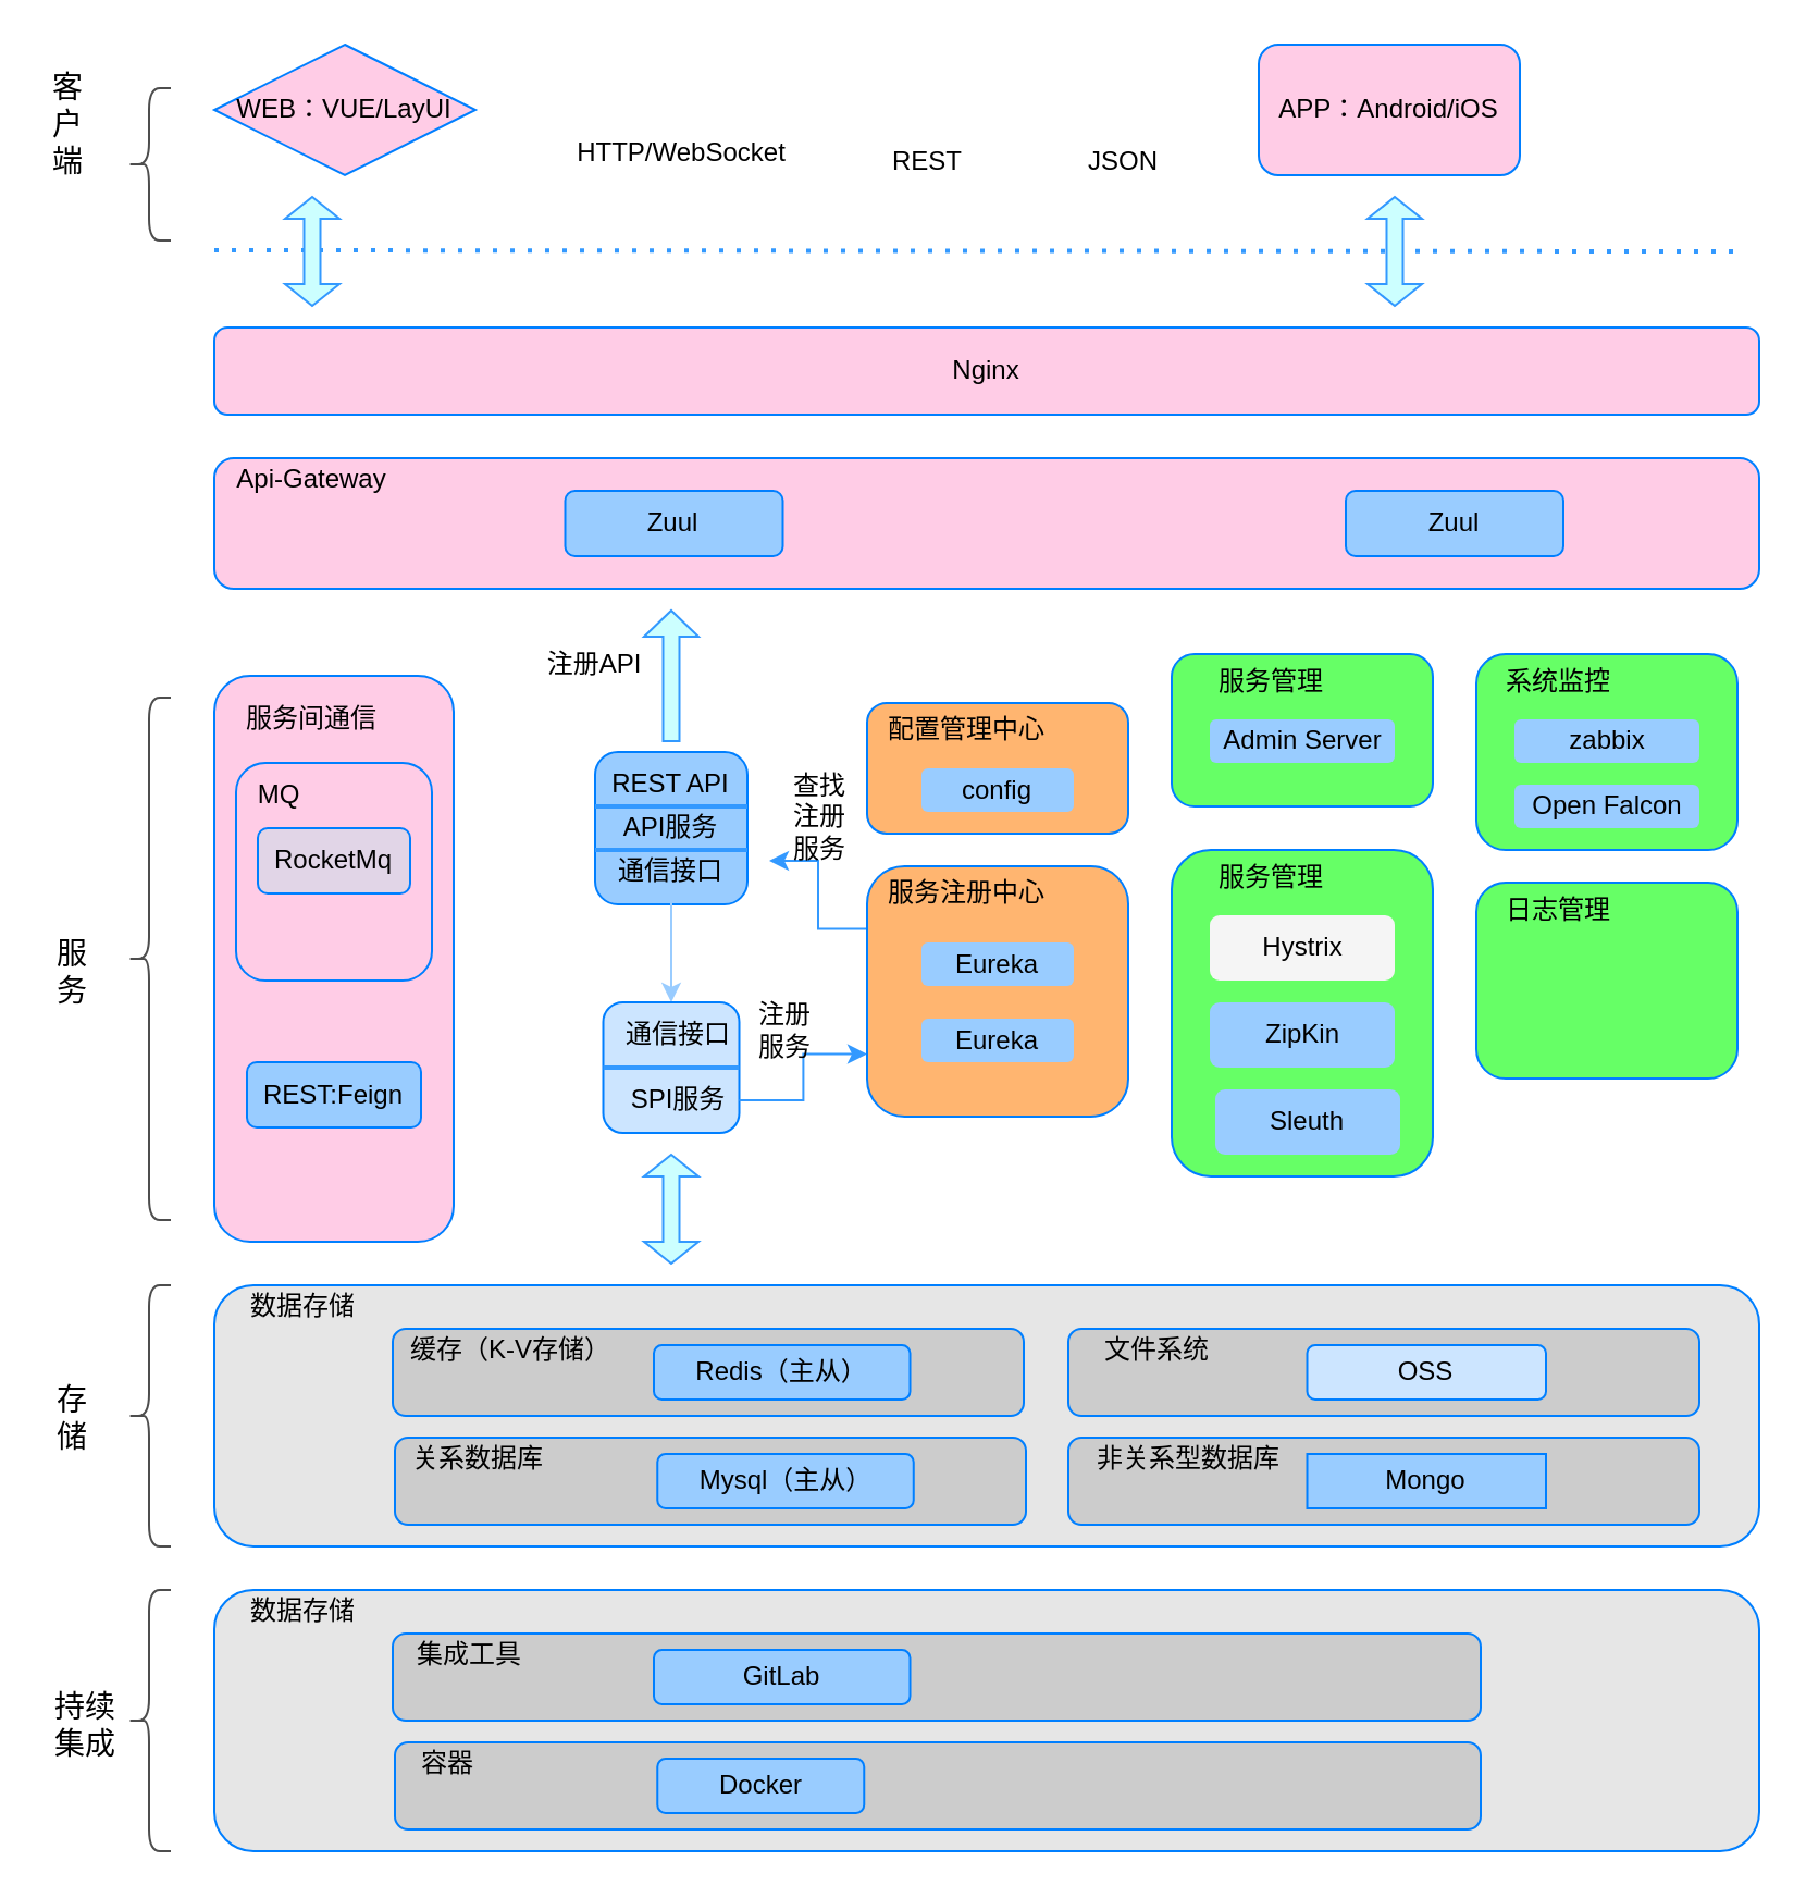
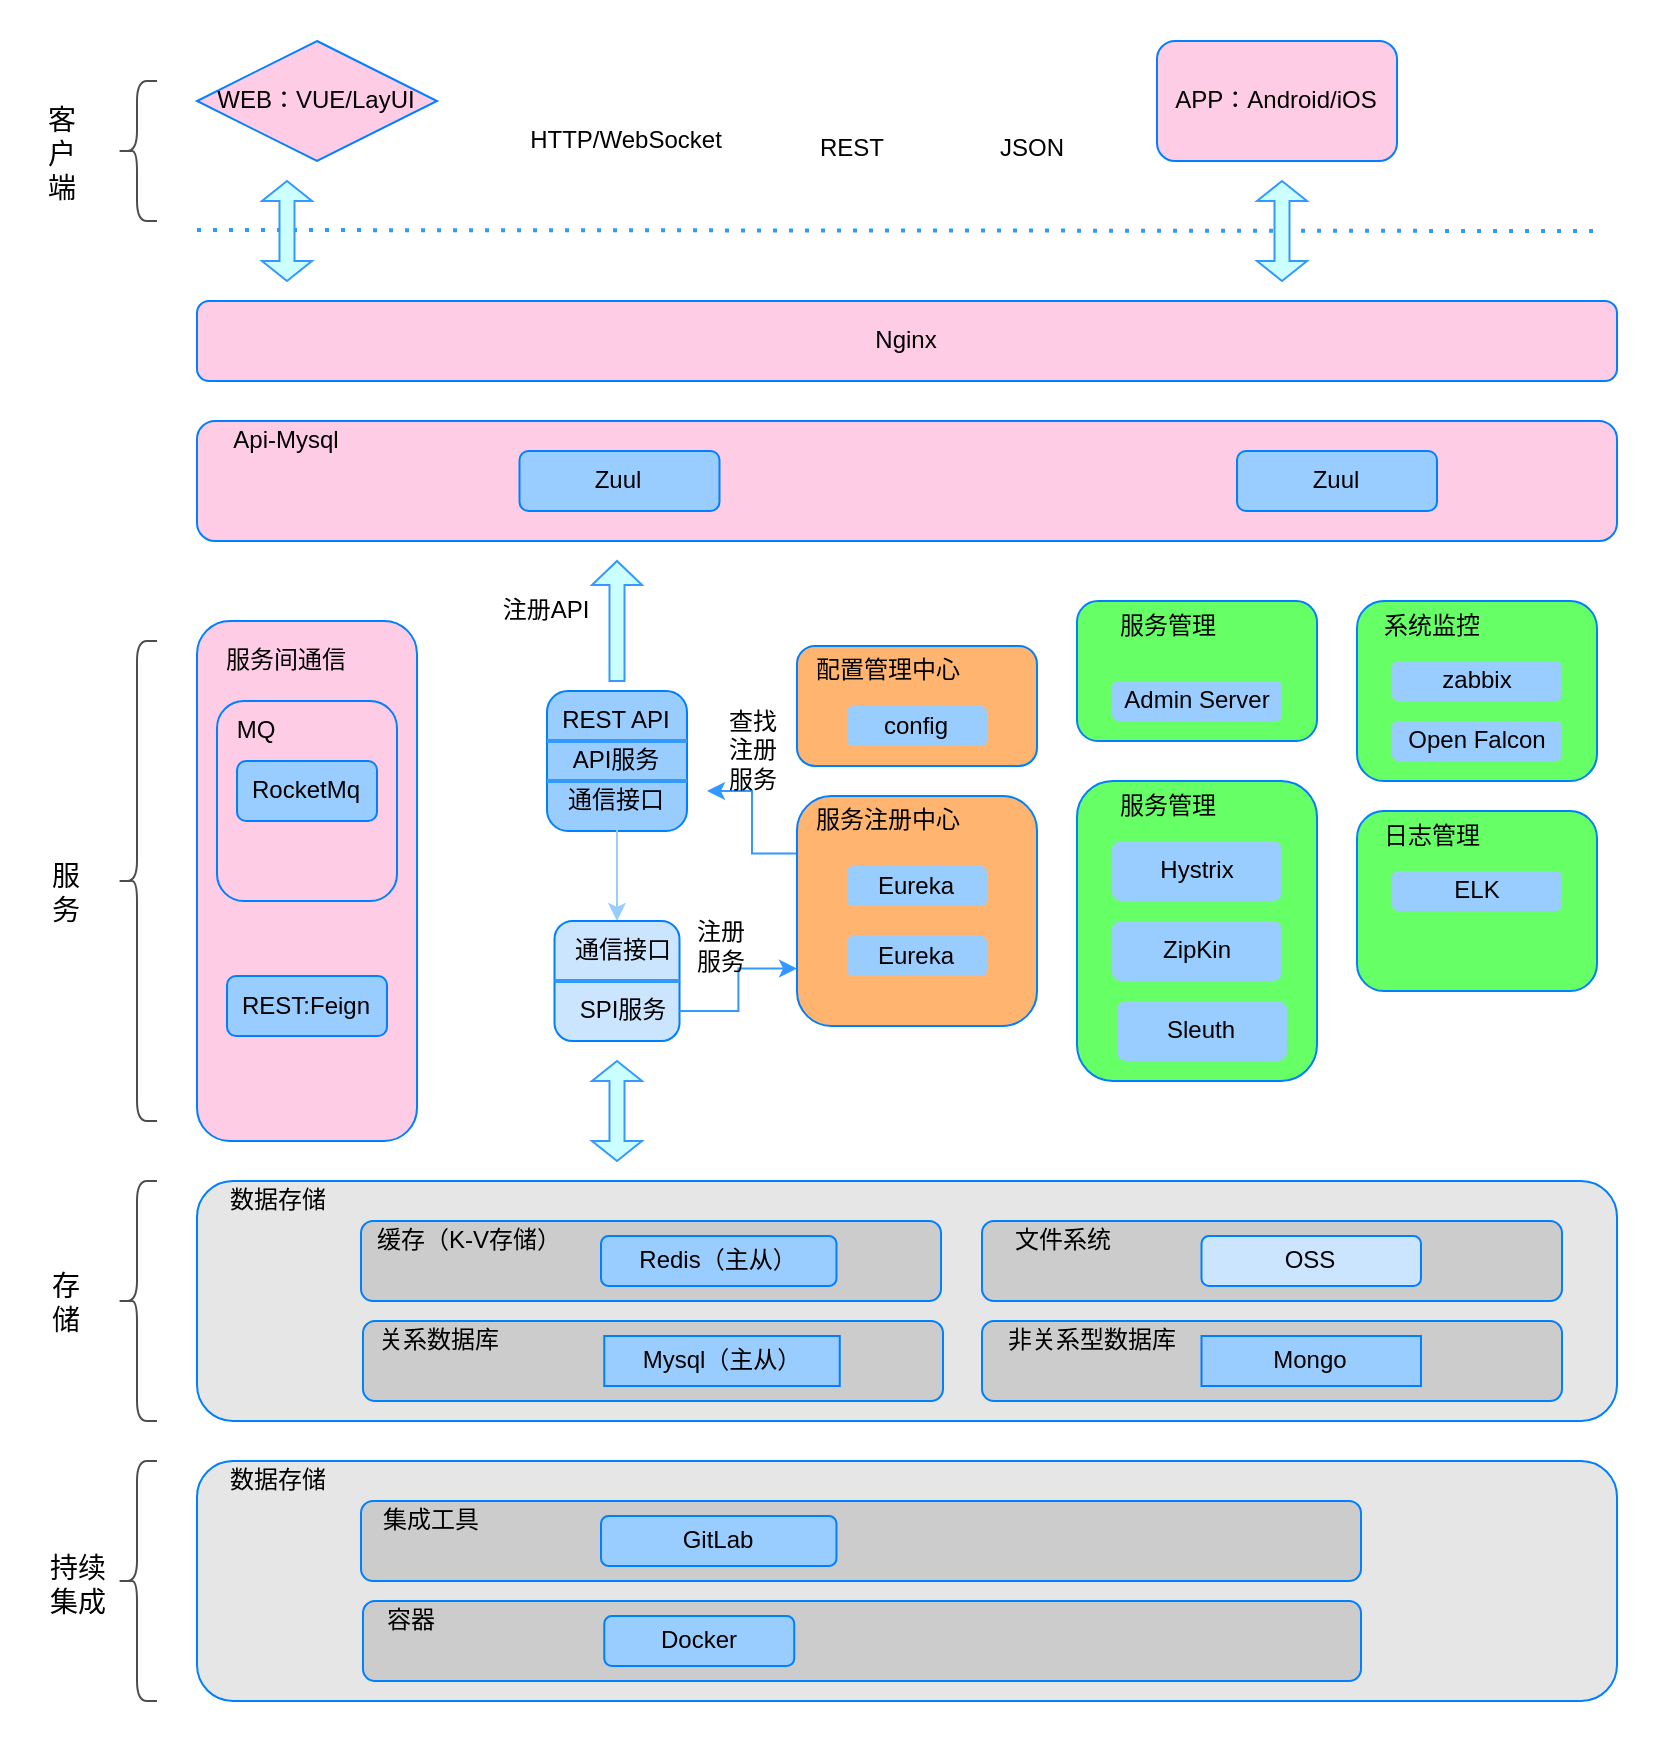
- <mxCell id="16" value="&lt;div style=&quot;text-align: center&quot;&gt;&lt;font face=&quot;helvetica&quot; style=&quot;font-size: 14px&quot;&gt;客户端&lt;/font&gt;&lt;/div&gt;" style="text;whiteSpace=wrap;html=1;" vertex="1" parent="1"><mxGeometry x="20" y="25" width="20" height="50" as="geometry" /></mxCell>
+ <mxCell id="16" value="&lt;div style=&quot;text-align: center&quot;&gt;&lt;font face=&quot;helvetica&quot; style=&quot;font-size: 14px&quot;&gt;客户端&lt;/font&gt;&lt;/div&gt;" style="text;whiteSpace=wrap;html=1;" vertex="1" parent="1"><mxGeometry x="20" y="45" width="20" height="50" as="geometry" /></mxCell>
- <mxCell id="11" value="Api-Gateway" style="text;html=1;strokeColor=none;fillColor=none;align=center;verticalAlign=middle;whiteSpace=wrap;rounded=0;shadow=0;" vertex="1" parent="1"><mxGeometry x="98" y="210" width="90" height="20" as="geometry" /></mxCell>
+ <mxCell id="11" value="Api-Mysql" style="text;html=1;strokeColor=none;fillColor=none;align=center;verticalAlign=middle;whiteSpace=wrap;rounded=0;shadow=0;" vertex="1" parent="1"><mxGeometry x="98" y="210" width="90" height="20" as="geometry" /></mxCell>
- <mxCell id="50" value="Admin Server" style="rounded=1;whiteSpace=wrap;html=1;strokeColor=none;fillColor=#99CCFF;shadow=0;" vertex="1" parent="1"><mxGeometry x="555.5" y="330" width="85" height="20" as="geometry" /></mxCell>
+ <mxCell id="50" value="Admin Server" style="rounded=1;whiteSpace=wrap;html=1;strokeColor=none;fillColor=#99CCFF;shadow=0;" vertex="1" parent="1"><mxGeometry x="555.5" y="340" width="85" height="20" as="geometry" /></mxCell>
- <mxCell id="22" value="RocketMq" style="rounded=1;whiteSpace=wrap;html=1;strokeColor=#007FFF;fillColor=#e1d5e7;shadow=0;" vertex="1" parent="1"><mxGeometry x="118" y="380" width="70" height="30" as="geometry" /></mxCell>
+ <mxCell id="22" value="RocketMq" style="rounded=1;whiteSpace=wrap;html=1;strokeColor=#007FFF;fillColor=#99CCFF;shadow=0;" vertex="1" parent="1"><mxGeometry x="118" y="380" width="70" height="30" as="geometry" /></mxCell>
- <mxCell id="53" value="Hystrix" style="rounded=1;whiteSpace=wrap;html=1;strokeColor=none;fillColor=#f5f5f5;shadow=0;" vertex="1" parent="1"><mxGeometry x="555.5" y="420" width="85" height="30" as="geometry" /></mxCell>
+ <mxCell id="53" value="Hystrix" style="rounded=1;whiteSpace=wrap;html=1;strokeColor=none;fillColor=#99CCFF;shadow=0;" vertex="1" parent="1"><mxGeometry x="555.5" y="420" width="85" height="30" as="geometry" /></mxCell>
+ <mxCell id="62" value="ELK" style="rounded=1;whiteSpace=wrap;html=1;strokeColor=none;fillColor=#99CCFF;shadow=0;" vertex="1" parent="1"><mxGeometry x="695.5" y="435" width="85" height="20" as="geometry" /></mxCell>
- <mxCell id="73" value="Mysql（主从）" style="rounded=1;whiteSpace=wrap;html=1;strokeColor=#007FFF;fillColor=#99CCFF;shadow=0;" vertex="1" parent="1"><mxGeometry x="301.63" y="667.5" width="117.75" height="25" as="geometry" /></mxCell>
+ <mxCell id="73" value="Mysql（主从）" style="whiteSpace=wrap;html=1;strokeColor=#007FFF;fillColor=#99CCFF;shadow=0;rounded=0;" vertex="1" parent="1"><mxGeometry x="301.63" y="667.5" width="117.75" height="25" as="geometry" /></mxCell>
